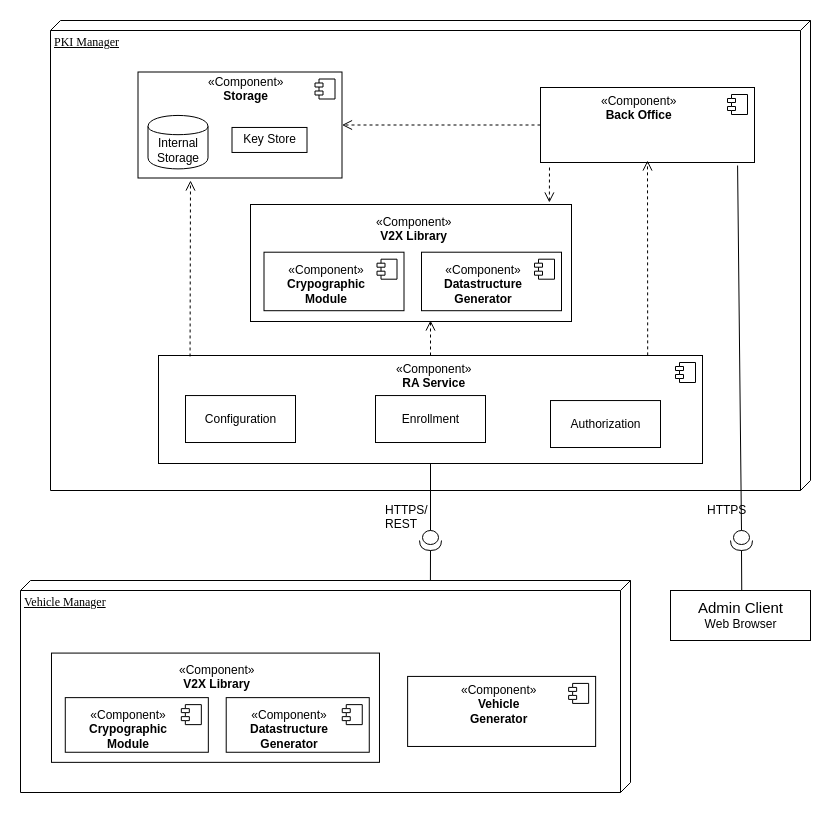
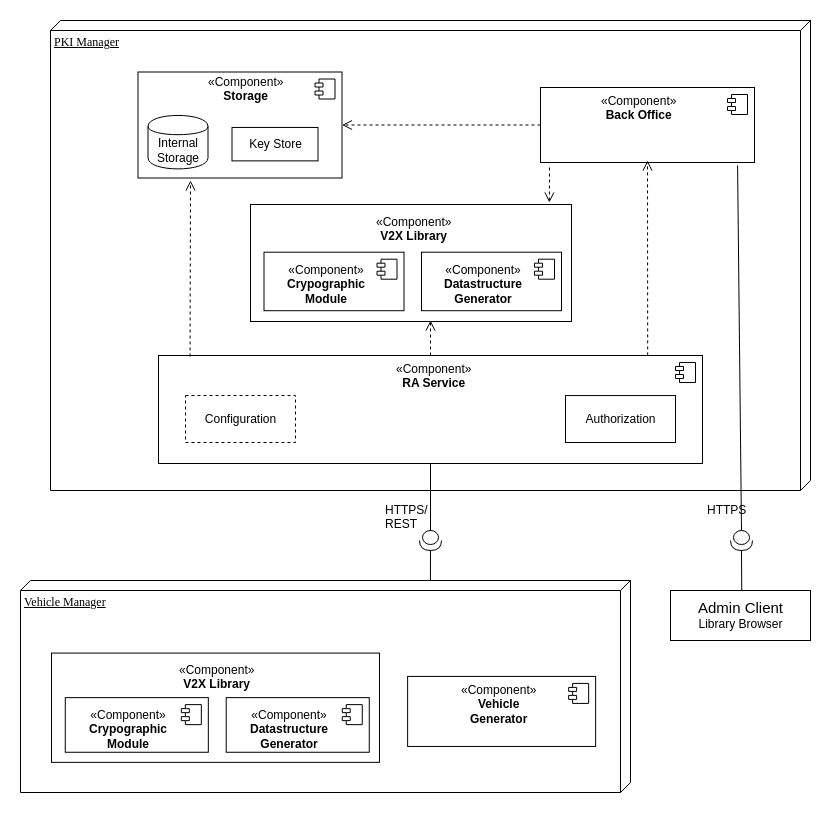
- <mxCell id="7" value="Key Store" style="html=1;" vertex="1" parent="3"><mxGeometry x="94" y="55.462" width="75" height="25" as="geometry" /></mxCell>
+ <mxCell id="7" value="Key Store" style="html=1;" vertex="1" parent="3"><mxGeometry x="94" y="55.462" width="86" height="33.411" as="geometry" /></mxCell>
- <mxCell id="11" value="Configuration" style="html=1;" vertex="1" parent="8"><mxGeometry x="27" y="40.05" width="110" height="46.957" as="geometry" /></mxCell>
+ <mxCell id="11" value="Configuration" style="html=1;dashed=1;" vertex="1" parent="8"><mxGeometry x="27" y="40.05" width="110" height="46.957" as="geometry" /></mxCell>
- <mxCell id="12" value="Enrollment" style="html=1;" vertex="1" parent="8"><mxGeometry x="217" y="40.05" width="110" height="46.957" as="geometry" /></mxCell>
- <mxCell id="13" value="Authorization" style="html=1;" vertex="1" parent="8"><mxGeometry x="392" y="45.05" width="110" height="46.957" as="geometry" /></mxCell>
+ <mxCell id="13" value="Authorization" style="html=1;" vertex="1" parent="8"><mxGeometry x="407" y="40.05" width="110" height="46.957" as="geometry" /></mxCell>
- <mxCell id="52" value="&lt;div style=&quot;font-size: 15px&quot;&gt;Admin Client&lt;/div&gt;&lt;div&gt;Web Browser&lt;br&gt;&lt;/div&gt;" style="html=1;" vertex="1" parent="1"><mxGeometry x="670" y="590" width="140" height="50" as="geometry" /></mxCell>
+ <mxCell id="52" value="&lt;div style=&quot;font-size: 15px&quot;&gt;Admin Client&lt;/div&gt;&lt;div&gt;Library Browser&lt;br&gt;&lt;/div&gt;" style="html=1;" vertex="1" parent="1"><mxGeometry x="670" y="590" width="140" height="50" as="geometry" /></mxCell>
